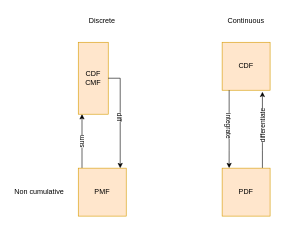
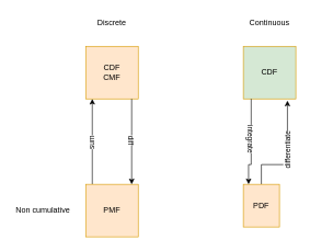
- <mxCell id="4" value="CDF" style="whiteSpace=wrap;html=1;aspect=fixed;fillColor=#ffe6cc;strokeColor=#d79b00;" vertex="1" parent="2"><mxGeometry x="350" y="50" width="80" height="80" as="geometry" /></mxCell>
+ <mxCell id="4" value="CDF" style="whiteSpace=wrap;html=1;aspect=fixed;fillColor=#d5e8d4;strokeColor=#d79b00;" vertex="1" parent="2"><mxGeometry x="350" y="50" width="80" height="80" as="geometry" /></mxCell>
- <mxCell id="3" value="CDF&lt;br&gt;CMF" style="whiteSpace=wrap;html=1;aspect=fixed;fillColor=#ffe6cc;strokeColor=#d79b00;" vertex="1" parent="2"><mxGeometry x="110" y="50" width="50" height="120" as="geometry" /></mxCell>
+ <mxCell id="3" value="CDF&lt;br&gt;CMF" style="whiteSpace=wrap;html=1;aspect=fixed;fillColor=#ffe6cc;strokeColor=#d79b00;" vertex="1" parent="2"><mxGeometry x="110" y="50" width="80" height="80" as="geometry" /></mxCell>
- <mxCell id="12" value="PDF" style="whiteSpace=wrap;html=1;aspect=fixed;fillColor=#ffe6cc;strokeColor=#d79b00;" vertex="1" parent="2"><mxGeometry x="350" y="260" width="80" height="80" as="geometry" /></mxCell>
+ <mxCell id="12" value="PDF" style="whiteSpace=wrap;html=1;aspect=fixed;fillColor=#ffe6cc;strokeColor=#d79b00;" vertex="1" parent="2"><mxGeometry x="350" y="260" width="55" height="65" as="geometry" /></mxCell>
